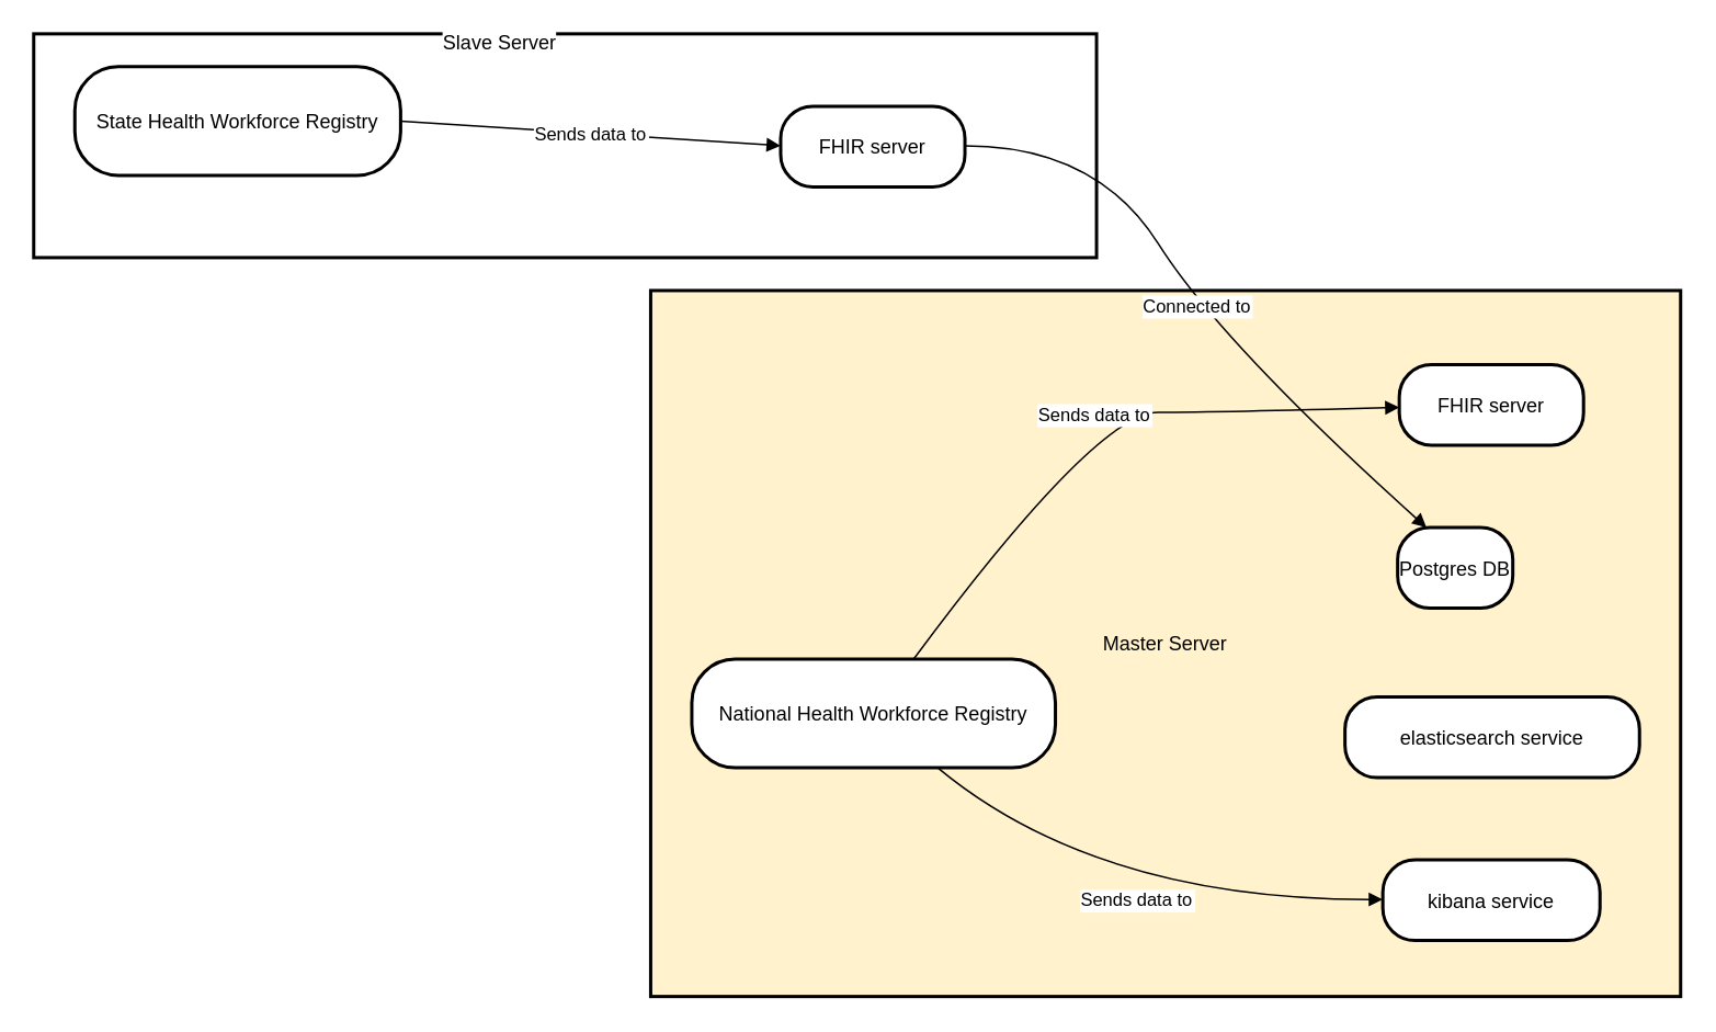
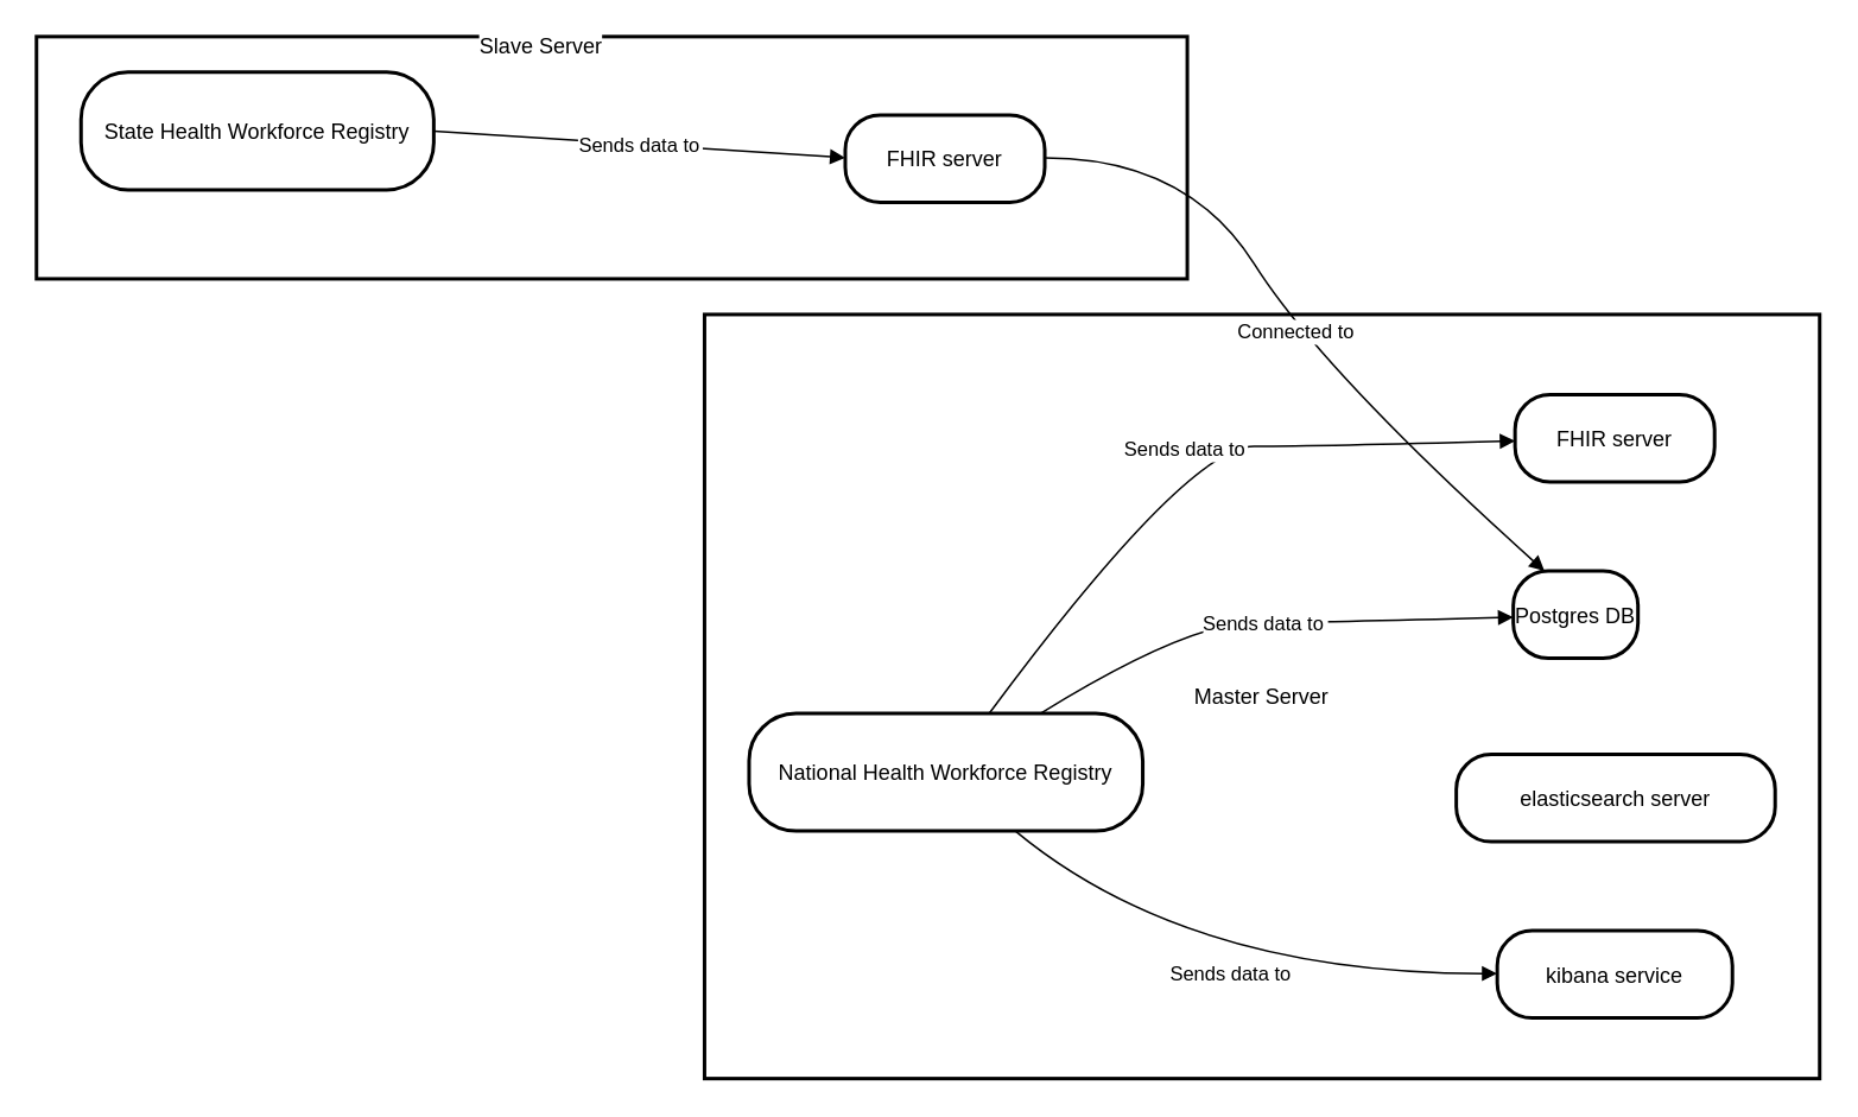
+ <mxCell id="12" value="Sends data to" style="curved=1;startArrow=none;endArrow=block;exitX=0.74;exitY=0;entryX=0;entryY=0.53;" parent="1" source="4" target="6" edge="1"><mxGeometry relative="1" as="geometry"><Array as="points"><mxPoint x="666" y="349" /><mxPoint x="741" y="349" /></Array></mxGeometry></mxCell>
- <mxCell id="3" value="Master Server" style="whiteSpace=wrap;strokeWidth=2;fillColor=#fff2cc;" parent="1" vertex="1"><mxGeometry x="395" y="176" width="626" height="429" as="geometry" /></mxCell>
+ <mxCell id="3" value="Master Server" style="whiteSpace=wrap;strokeWidth=2;" parent="1" vertex="1"><mxGeometry x="395" y="176" width="626" height="429" as="geometry" /></mxCell>
- <mxCell id="7" value="elasticsearch service" style="rounded=1;arcSize=40;strokeWidth=2" parent="1" vertex="1"><mxGeometry x="817" y="423" width="179" height="49" as="geometry" /></mxCell>
+ <mxCell id="7" value="elasticsearch server" style="rounded=1;arcSize=40;strokeWidth=2" parent="1" vertex="1"><mxGeometry x="817" y="423" width="179" height="49" as="geometry" /></mxCell>
